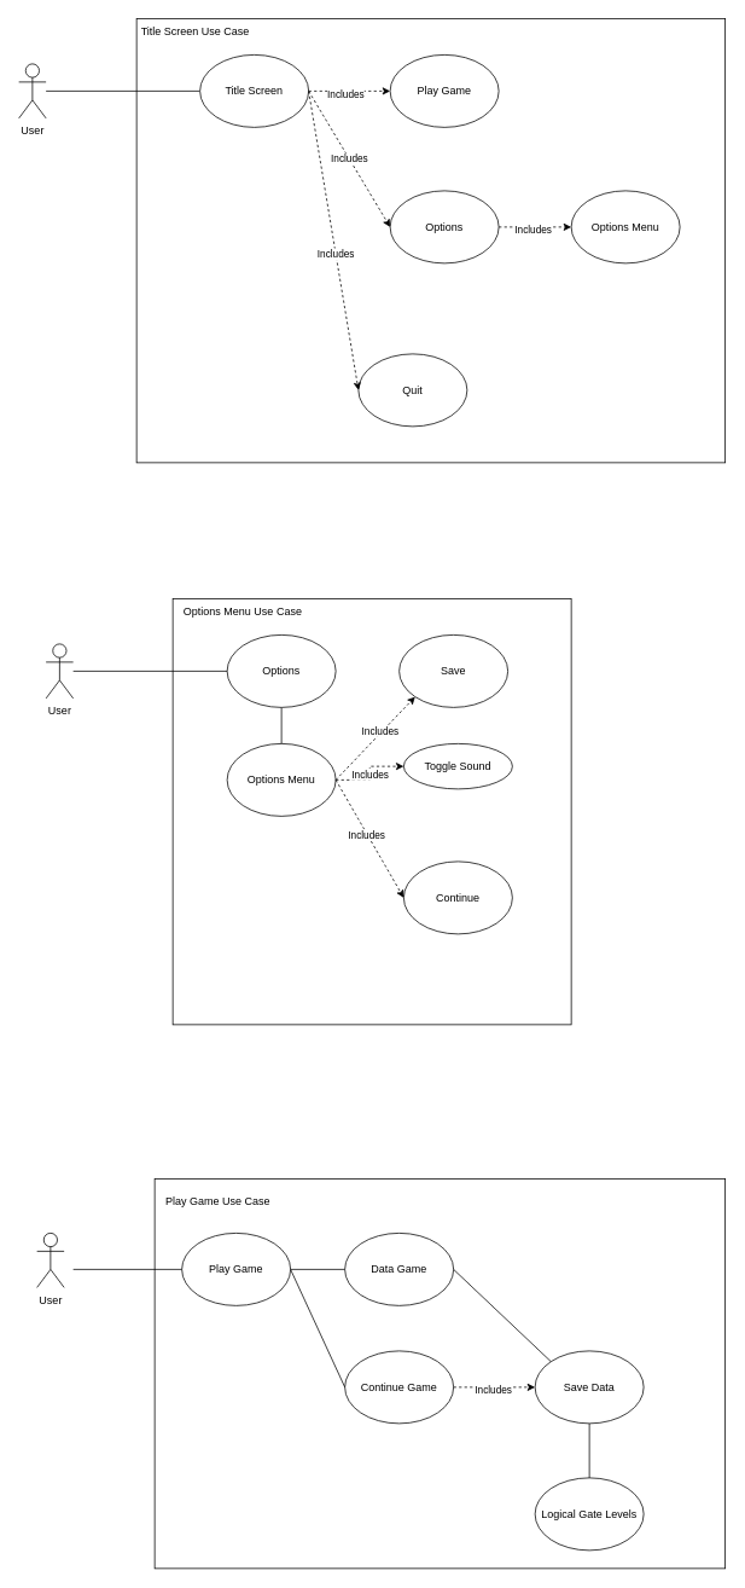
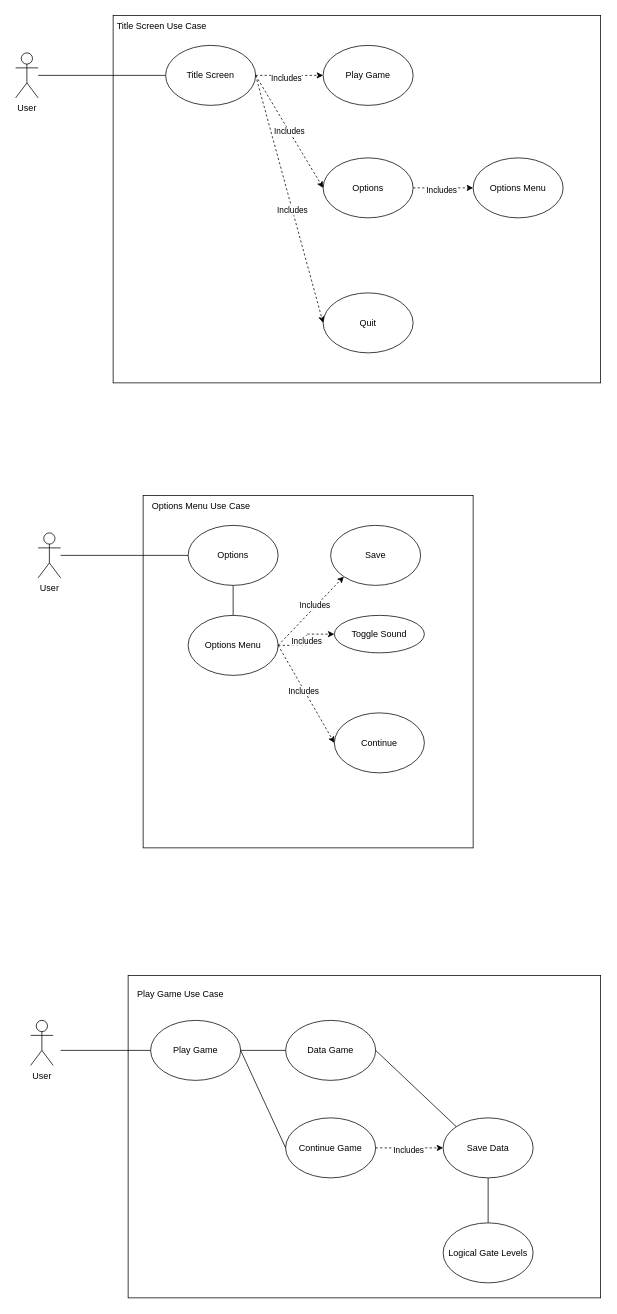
- <mxCell id="9" value="Quit" style="ellipse;whiteSpace=wrap;html=1;" parent="1" vertex="1"><mxGeometry x="395" y="390" width="120" height="80" as="geometry" /></mxCell>
+ <mxCell id="9" value="Quit" style="ellipse;whiteSpace=wrap;html=1;" parent="1" vertex="1"><mxGeometry x="430" y="390" width="120" height="80" as="geometry" /></mxCell>
